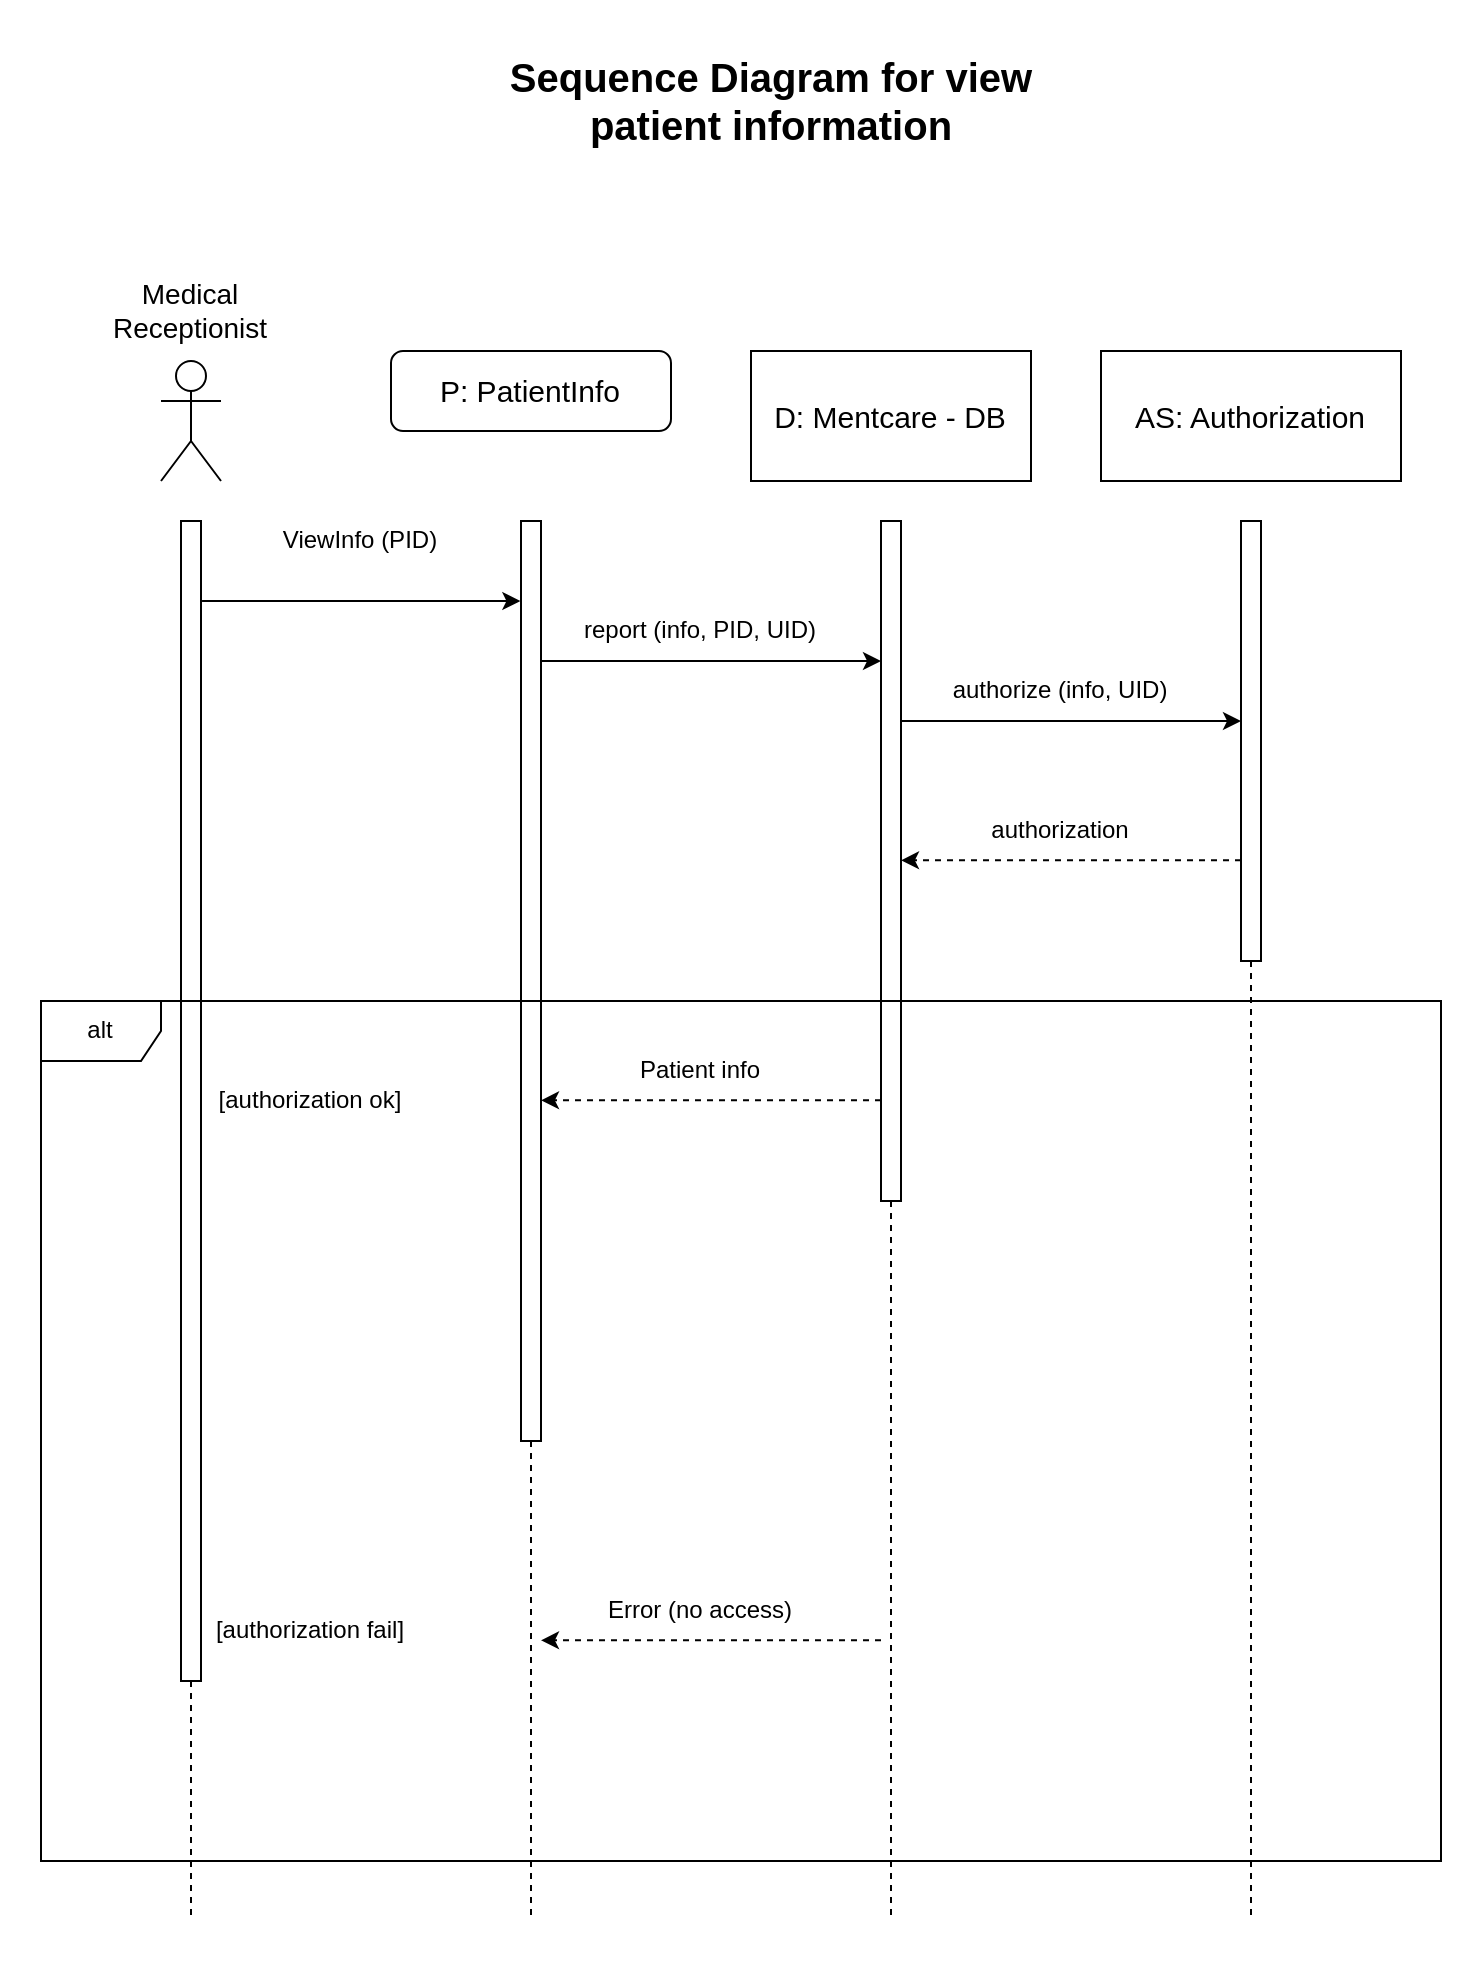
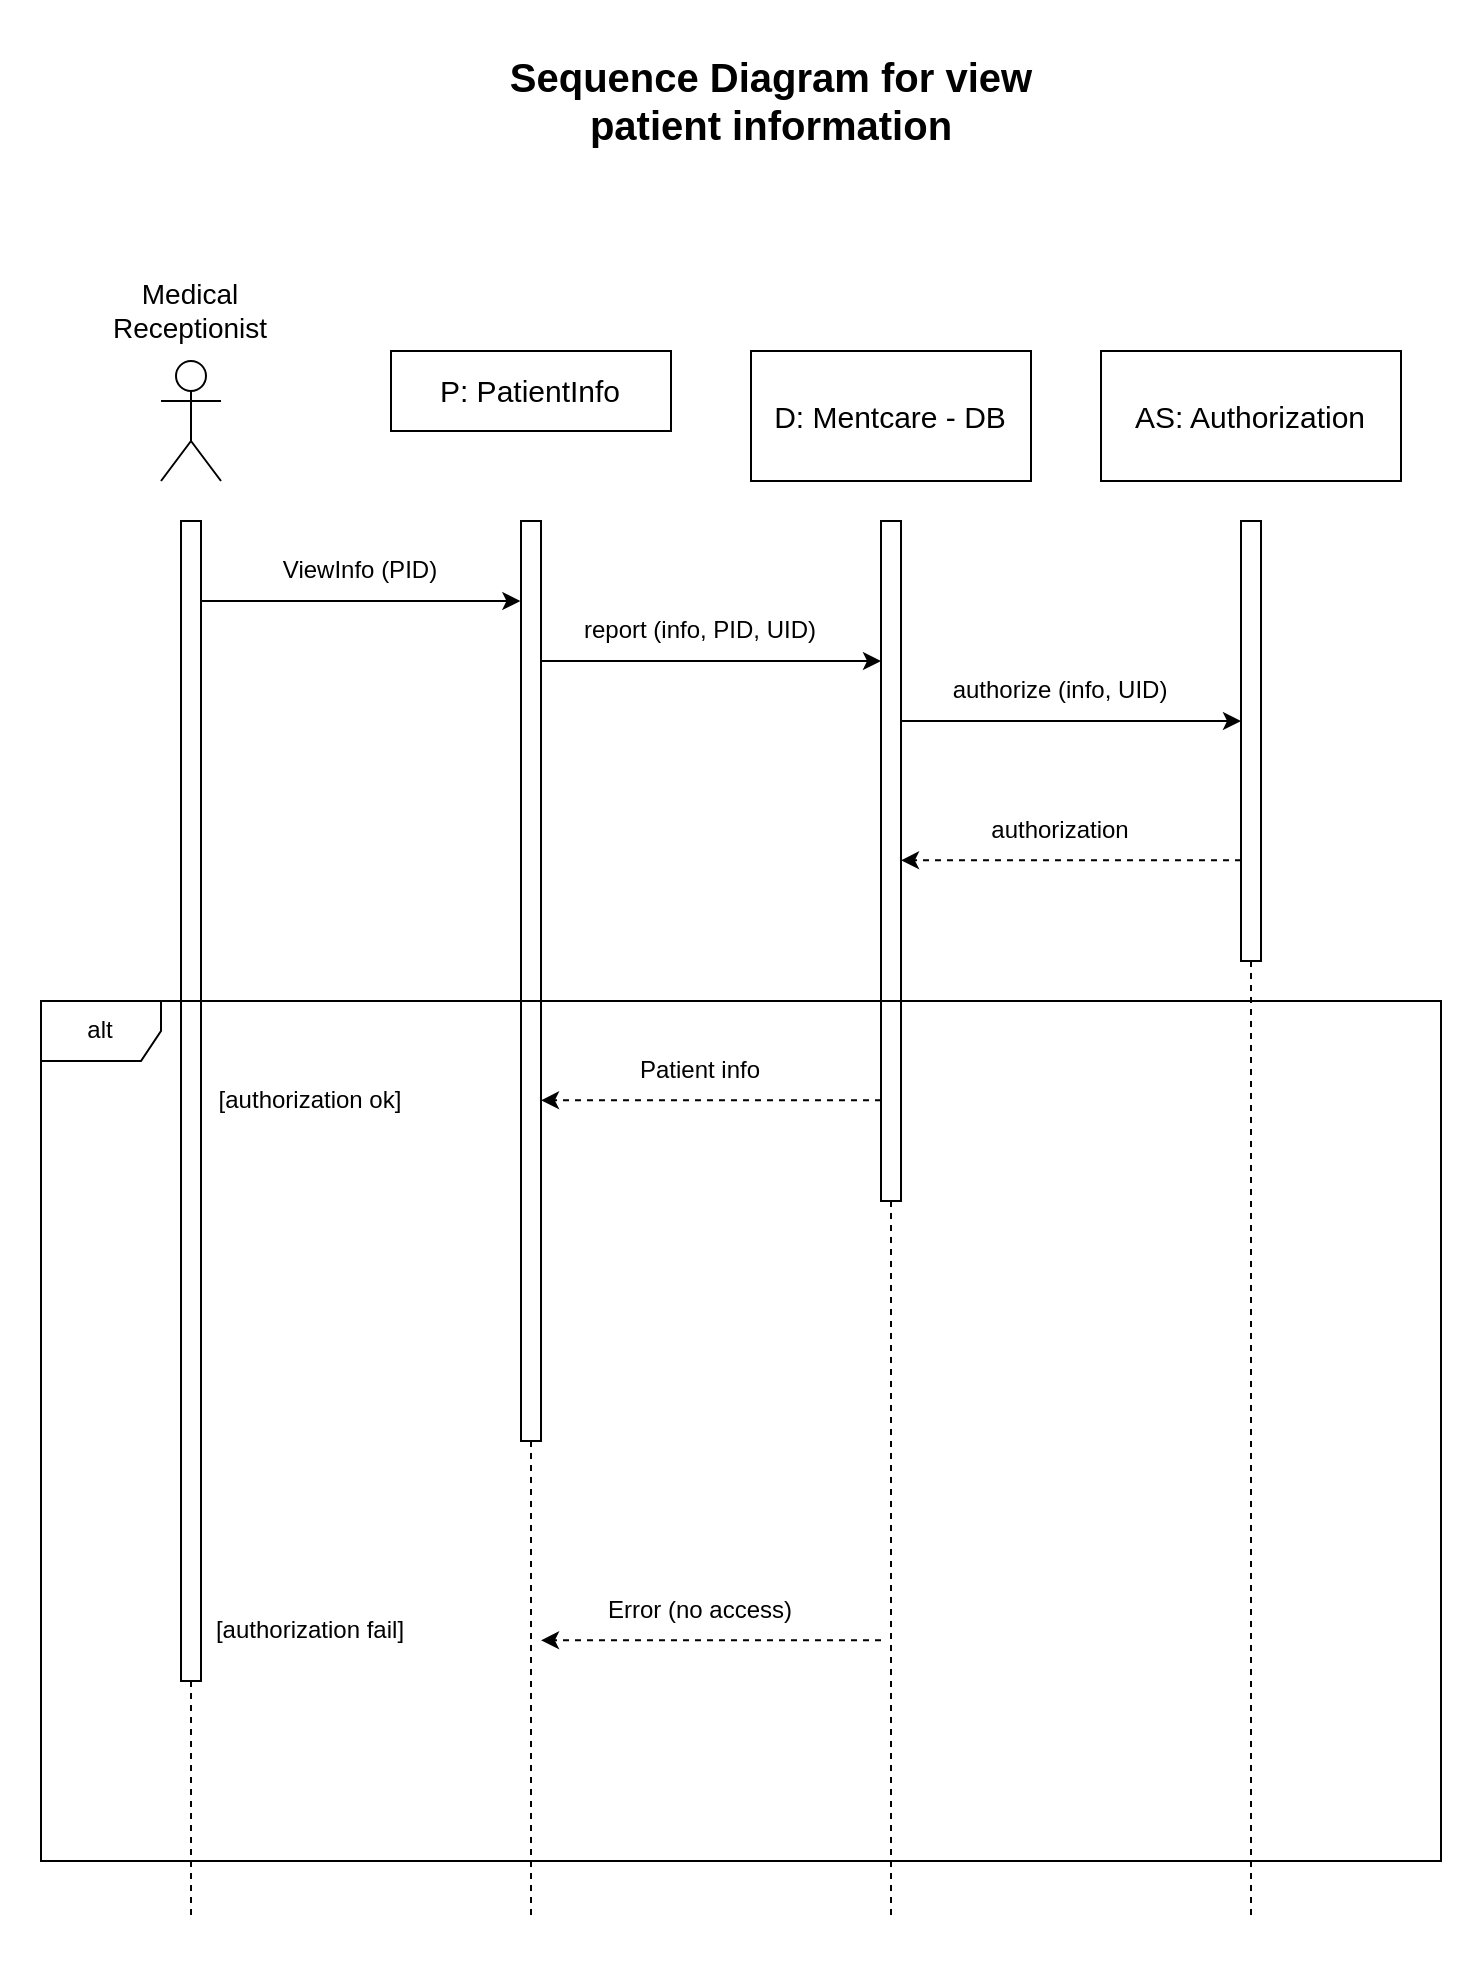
- <mxCell id="5" value="P: PatientInfo" style="whiteSpace=wrap;html=1;fontSize=15;rounded=1;" vertex="1" parent="1"><mxGeometry x="195" y="175" width="140" height="40" as="geometry" /></mxCell>
+ <mxCell id="5" value="P: PatientInfo" style="rounded=0;whiteSpace=wrap;html=1;fontSize=15;" vertex="1" parent="1"><mxGeometry x="195" y="175" width="140" height="40" as="geometry" /></mxCell>
- <mxCell id="13" value="ViewInfo (PID)" style="text;html=1;align=center;verticalAlign=middle;whiteSpace=wrap;rounded=0;" vertex="1" parent="1"><mxGeometry x="140" y="255" width="80" height="30" as="geometry" /></mxCell>
+ <mxCell id="13" value="ViewInfo (PID)" style="text;html=1;align=center;verticalAlign=middle;whiteSpace=wrap;rounded=0;" vertex="1" parent="1"><mxGeometry x="140" y="270" width="80" height="30" as="geometry" /></mxCell>
